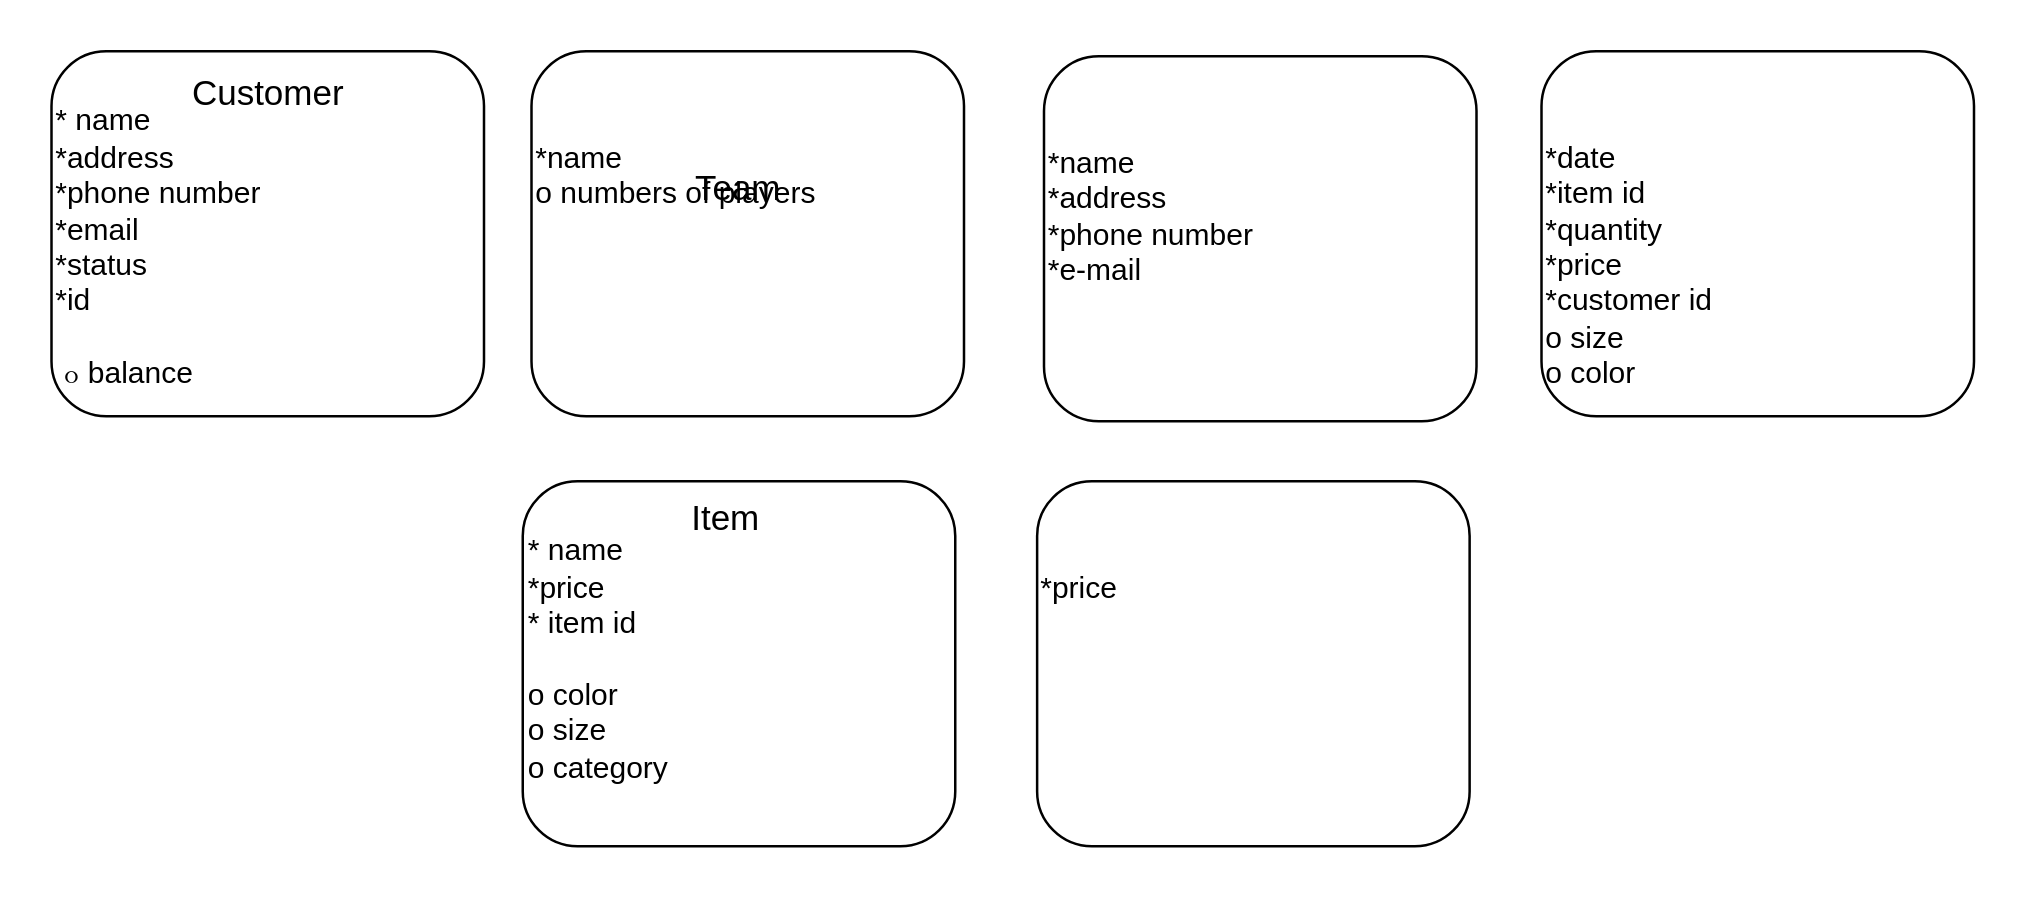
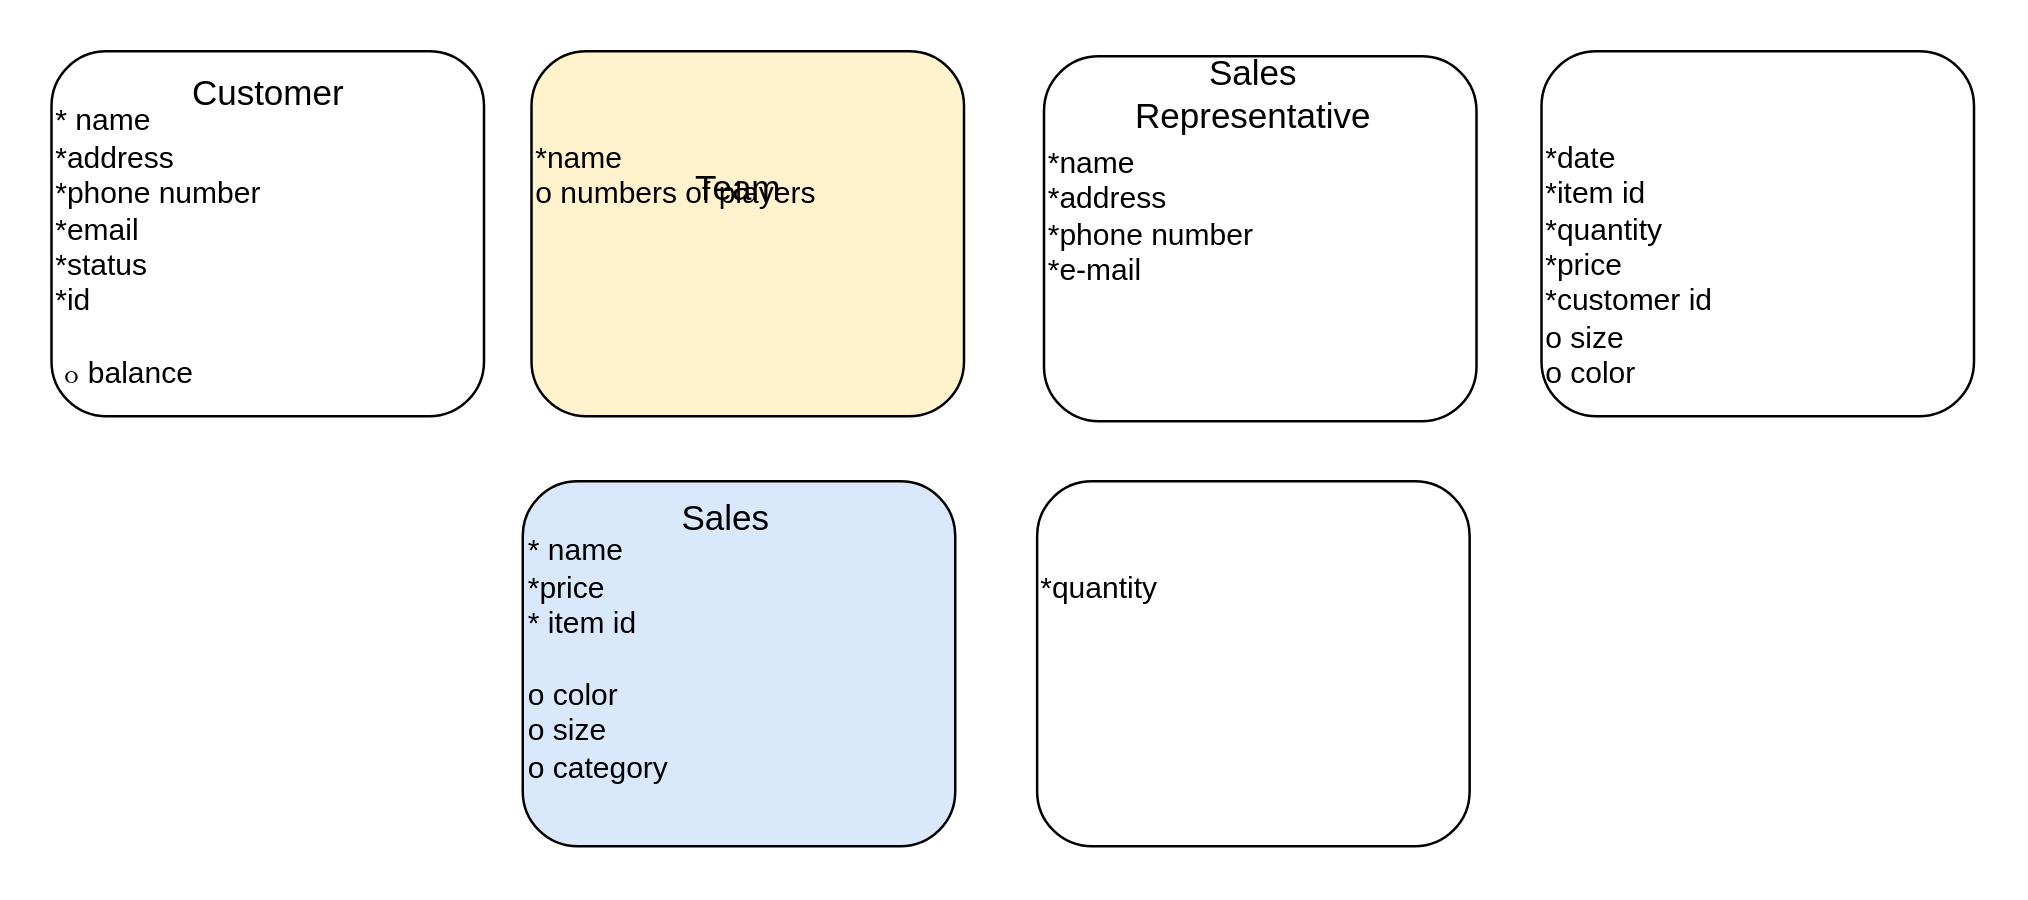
+ <mxCell id="7" value="&lt;p class=&quot;MsoNormal&quot;&gt;Sales Representative&lt;/p&gt;" style="text;html=1;strokeColor=none;fillColor=none;align=center;verticalAlign=middle;whiteSpace=wrap;rounded=0;fontSize=14;" vertex="1" parent="1"><mxGeometry x="442" y="22" width="117.5" height="30" as="geometry" /></mxCell>
- <mxCell id="4" value="&lt;br&gt;&lt;br&gt;*name&lt;br&gt;o numbers of players" style="rounded=1;whiteSpace=wrap;html=1;align=left;verticalAlign=top;" vertex="1" parent="1"><mxGeometry x="212" y="20" width="173" height="146" as="geometry" /></mxCell>
+ <mxCell id="4" value="&lt;br&gt;&lt;br&gt;*name&lt;br&gt;o numbers of players" style="rounded=1;whiteSpace=wrap;html=1;align=left;verticalAlign=top;fillColor=#fff2cc;" vertex="1" parent="1"><mxGeometry x="212" y="20" width="173" height="146" as="geometry" /></mxCell>
- <mxCell id="11" value="&lt;br&gt;&lt;br&gt;*price" style="rounded=1;whiteSpace=wrap;html=1;align=left;verticalAlign=top;" vertex="1" parent="1"><mxGeometry x="414.25" y="192" width="173" height="146" as="geometry" /></mxCell>
+ <mxCell id="11" value="&lt;br&gt;&lt;br&gt;*quantity" style="rounded=1;whiteSpace=wrap;html=1;align=left;verticalAlign=top;" vertex="1" parent="1"><mxGeometry x="414.25" y="192" width="173" height="146" as="geometry" /></mxCell>
- <mxCell id="10" value="Item" style="text;html=1;strokeColor=none;fillColor=none;align=center;verticalAlign=middle;whiteSpace=wrap;rounded=0;fontSize=14;" vertex="1" parent="1"><mxGeometry x="260" y="192" width="60" height="30" as="geometry" /></mxCell>
+ <mxCell id="10" value="Sales" style="text;html=1;strokeColor=none;fillColor=none;align=center;verticalAlign=middle;whiteSpace=wrap;rounded=0;fontSize=14;" vertex="1" parent="1"><mxGeometry x="260" y="192" width="60" height="30" as="geometry" /></mxCell>
- <mxCell id="9" value="&lt;br style=&quot;font-size: 14px;&quot;&gt;&lt;font style=&quot;font-size: 12px;&quot;&gt;&lt;font style=&quot;font-size: 12px;&quot;&gt;* &lt;font style=&quot;font-size: 12px;&quot;&gt;name&lt;/font&gt;&lt;br&gt;&lt;/font&gt;*price&lt;br&gt;* item id&lt;br&gt;&lt;br&gt;o color&lt;br&gt;o size&lt;br&gt;o category&lt;br&gt;&lt;/font&gt;" style="rounded=1;whiteSpace=wrap;html=1;align=left;verticalAlign=top;" vertex="1" parent="1"><mxGeometry x="208.5" y="192" width="173" height="146" as="geometry" /></mxCell>
+ <mxCell id="9" value="&lt;br style=&quot;font-size: 14px;&quot;&gt;&lt;font style=&quot;font-size: 12px;&quot;&gt;&lt;font style=&quot;font-size: 12px;&quot;&gt;* &lt;font style=&quot;font-size: 12px;&quot;&gt;name&lt;/font&gt;&lt;br&gt;&lt;/font&gt;*price&lt;br&gt;* item id&lt;br&gt;&lt;br&gt;o color&lt;br&gt;o size&lt;br&gt;o category&lt;br&gt;&lt;/font&gt;" style="rounded=1;whiteSpace=wrap;html=1;align=left;verticalAlign=top;fillColor=#dae8fc;" vertex="1" parent="1"><mxGeometry x="208.5" y="192" width="173" height="146" as="geometry" /></mxCell>
